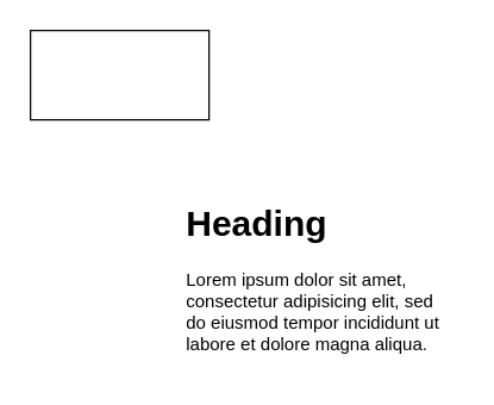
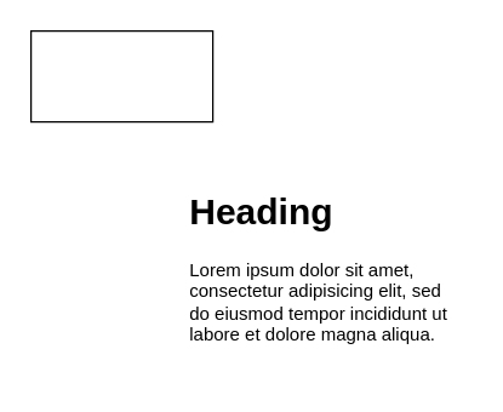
- <mxCell id="3" value="&lt;h1&gt;Heading&lt;/h1&gt;&lt;p&gt;Lorem ipsum dolor sit amet, consectetur adipisicing elit, sed do eiusmod tempor incididunt ut labore et dolore magna aliqua.&lt;/p&gt;" style="text;html=1;strokeColor=none;fillColor=none;spacing=5;spacingTop=-20;whiteSpace=wrap;overflow=hidden;rounded=0;" vertex="1" parent="1"><mxGeometry x="120" y="130" width="190" height="120" as="geometry" /></mxCell>
+ <mxCell id="3" value="&lt;h1&gt;Heading&lt;/h1&gt;&lt;p&gt;Lorem ipsum dolor sit amet, consectetur adipisicing elit, sed do eiusmod tempor incididunt ut labore et dolore magna aliqua.&lt;/p&gt;" style="text;html=1;strokeColor=none;fillColor=none;spacing=5;spacingTop=-20;whiteSpace=wrap;overflow=hidden;rounded=0;" vertex="1" parent="1"><mxGeometry x="120" y="120" width="190" height="120" as="geometry" /></mxCell>
